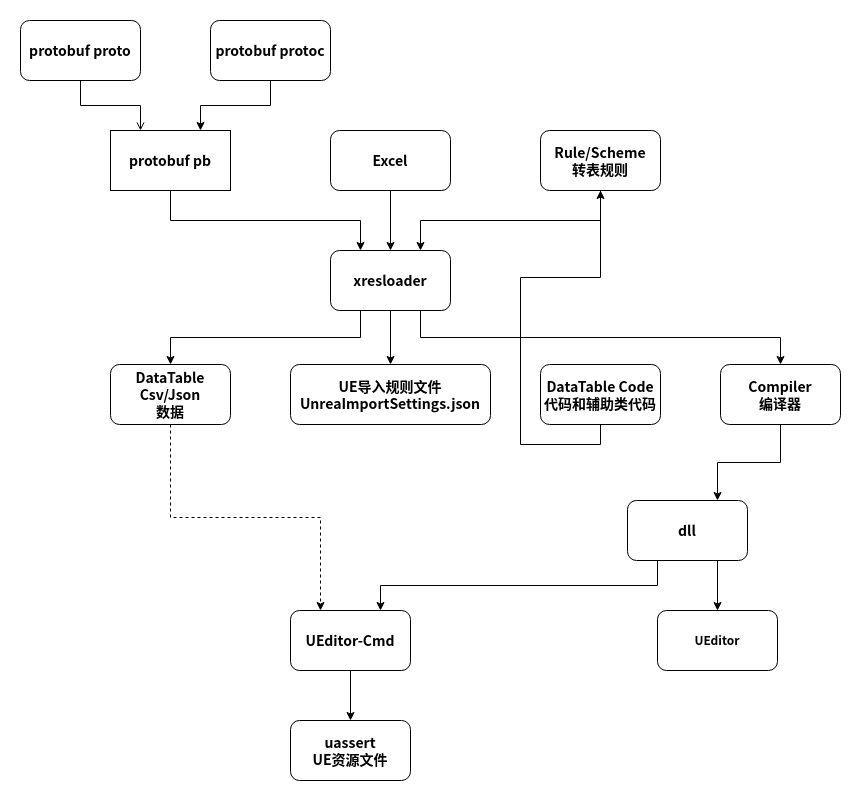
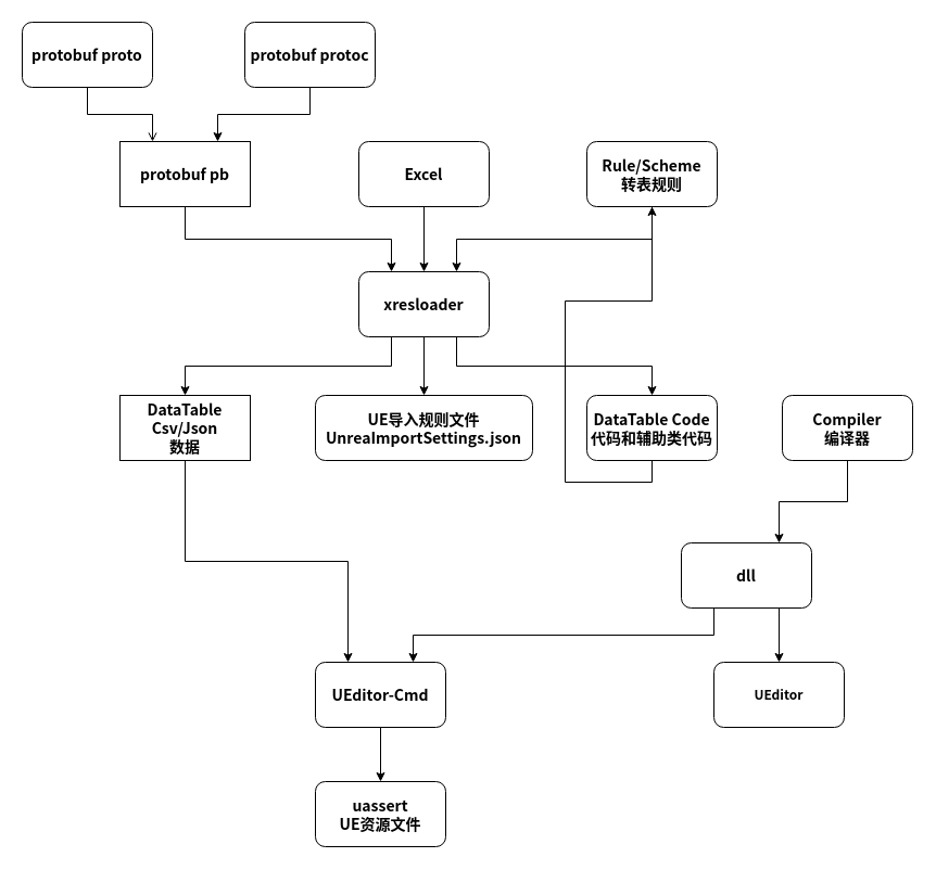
- <mxCell id="5" value="protobuf protoc" style="rounded=1;whiteSpace=wrap;html=1;fontFamily=Noto Sans CJK SC;fontSize=14;fontStyle=1" parent="1" vertex="1"><mxGeometry x="210" y="20" width="120" height="60" as="geometry" /></mxCell>
+ <mxCell id="5" value="protobuf protoc" style="rounded=1;whiteSpace=wrap;html=1;fontFamily=Noto Sans CJK SC;fontSize=14;fontStyle=1" parent="1" vertex="1"><mxGeometry x="225" y="20" width="120" height="60" as="geometry" /></mxCell>
- <mxCell id="14" style="edgeStyle=orthogonalEdgeStyle;rounded=0;orthogonalLoop=1;jettySize=auto;html=1;exitX=0.75;exitY=1;exitDx=0;exitDy=0;fontFamily=Noto Sans CJK SC;fontSize=14;fontStyle=1;" parent="1" source="15" target="24" edge="1"><mxGeometry relative="1" as="geometry" /></mxCell>
+ <mxCell id="14" style="edgeStyle=orthogonalEdgeStyle;rounded=0;orthogonalLoop=1;jettySize=auto;html=1;exitX=0.75;exitY=1;exitDx=0;exitDy=0;entryX=0.5;entryY=0;entryDx=0;entryDy=0;fontFamily=Noto Sans CJK SC;fontSize=14;fontStyle=1" parent="1" source="15" target="20" edge="1"><mxGeometry relative="1" as="geometry" /></mxCell>
- <mxCell id="17" value="DataTable Csv/Json&lt;br style=&quot;font-size: 14px;&quot;&gt;数据" style="rounded=1;whiteSpace=wrap;html=1;fontFamily=Noto Sans CJK SC;fontSize=14;fontStyle=1" parent="1" vertex="1"><mxGeometry x="110" y="364" width="120" height="60" as="geometry" /></mxCell>
+ <mxCell id="17" value="DataTable Csv/Json&lt;br style=&quot;font-size: 14px;&quot;&gt;数据" style="whiteSpace=wrap;html=1;fontFamily=Noto Sans CJK SC;fontSize=14;fontStyle=1;rounded=0;" parent="1" vertex="1"><mxGeometry x="110" y="364" width="120" height="60" as="geometry" /></mxCell>
- <mxCell id="16" style="edgeStyle=orthogonalEdgeStyle;rounded=0;orthogonalLoop=1;jettySize=auto;html=1;exitX=0.5;exitY=1;exitDx=0;exitDy=0;entryX=0.25;entryY=0;entryDx=0;entryDy=0;fontSize=14;fontFamily=Noto Sans CJK SC;fontStyle=1;dashed=1;" parent="1" source="17" target="22" edge="1"><mxGeometry relative="1" as="geometry" /></mxCell>
+ <mxCell id="16" style="edgeStyle=orthogonalEdgeStyle;rounded=0;orthogonalLoop=1;jettySize=auto;html=1;exitX=0.5;exitY=1;exitDx=0;exitDy=0;entryX=0.25;entryY=0;entryDx=0;entryDy=0;fontSize=14;fontFamily=Noto Sans CJK SC;fontStyle=1" parent="1" source="17" target="22" edge="1"><mxGeometry relative="1" as="geometry" /></mxCell>
